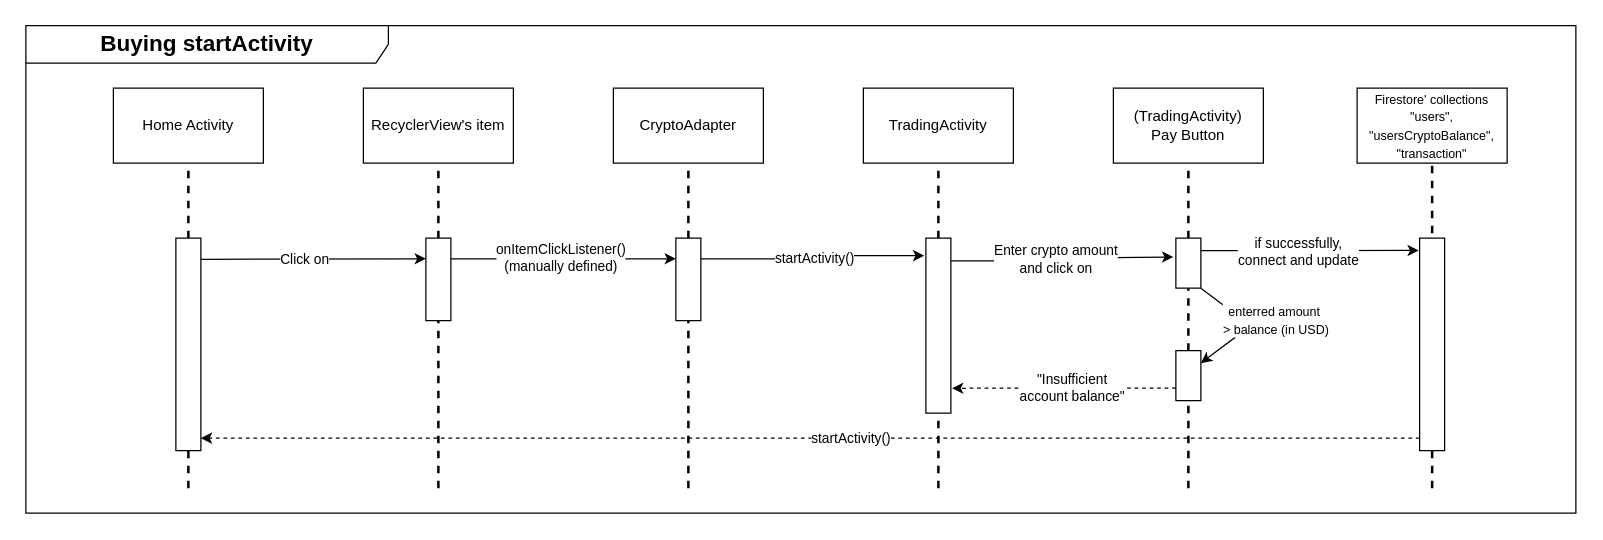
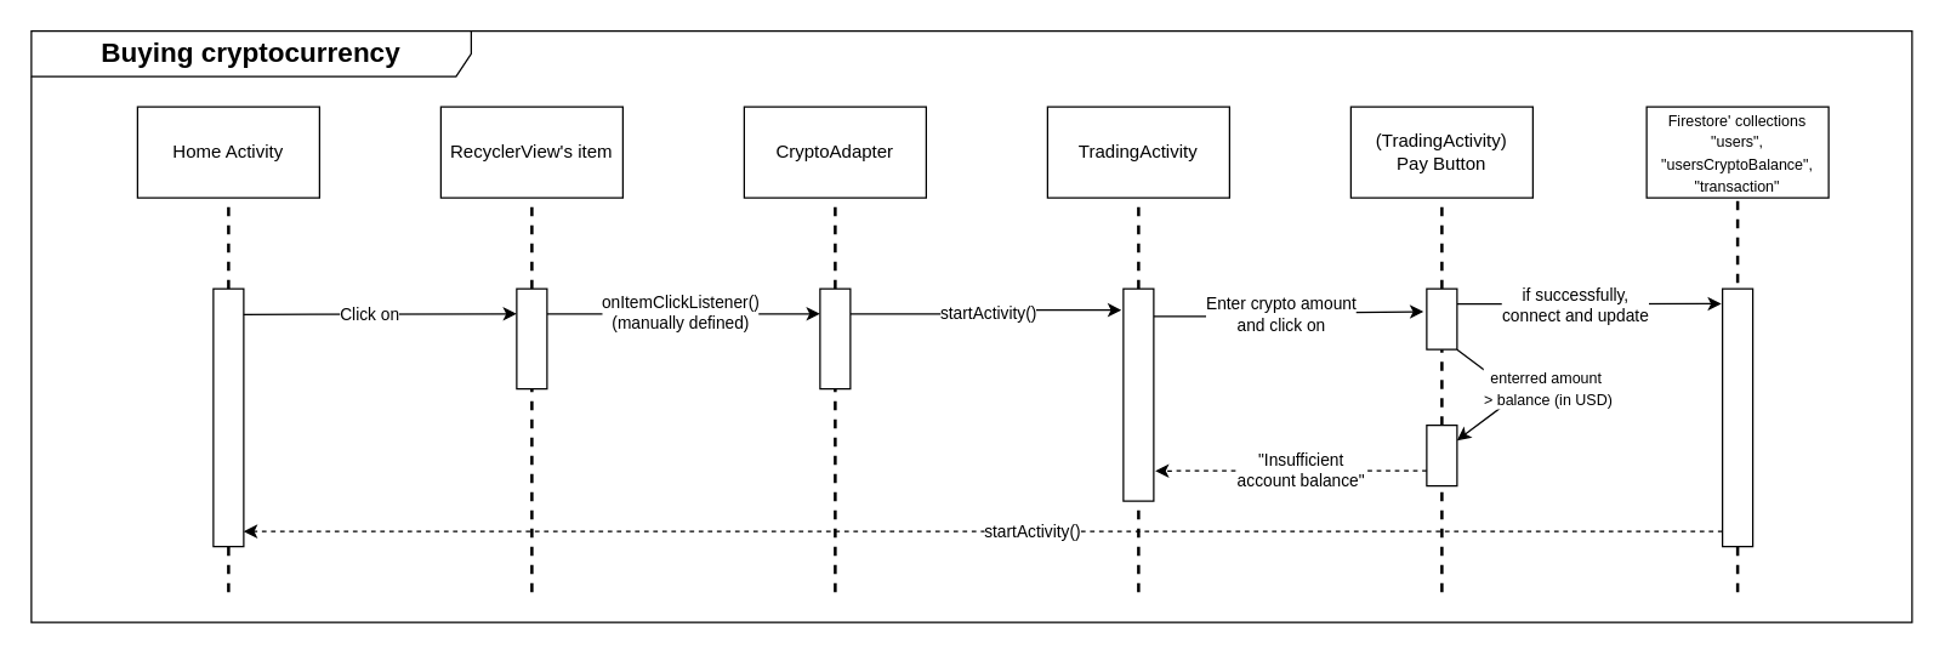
- <mxCell id="40" value="&lt;font style=&quot;font-size: 18px;&quot;&gt;&lt;b&gt;Buying startActivity&lt;/b&gt;&lt;/font&gt;" style="shape=umlFrame;whiteSpace=wrap;html=1;pointerEvents=0;width=290;height=30;" vertex="1" parent="1"><mxGeometry x="20" y="20" width="1240" height="390" as="geometry" /></mxCell>
+ <mxCell id="40" value="&lt;font style=&quot;font-size: 18px;&quot;&gt;&lt;b&gt;Buying cryptocurrency&lt;/b&gt;&lt;/font&gt;" style="shape=umlFrame;whiteSpace=wrap;html=1;pointerEvents=0;width=290;height=30;" vertex="1" parent="1"><mxGeometry x="20" y="20" width="1240" height="390" as="geometry" /></mxCell>
